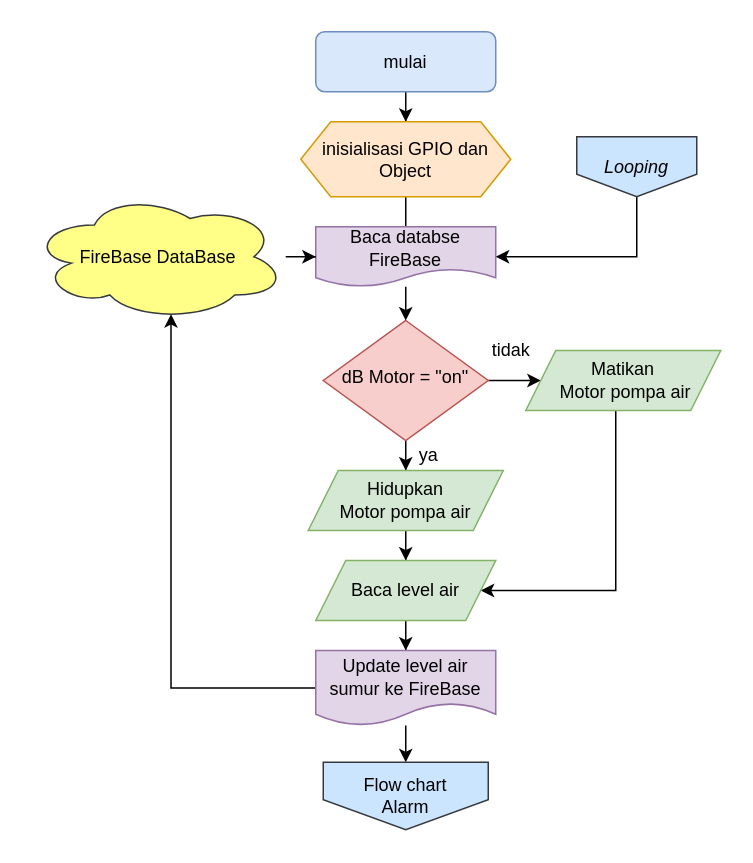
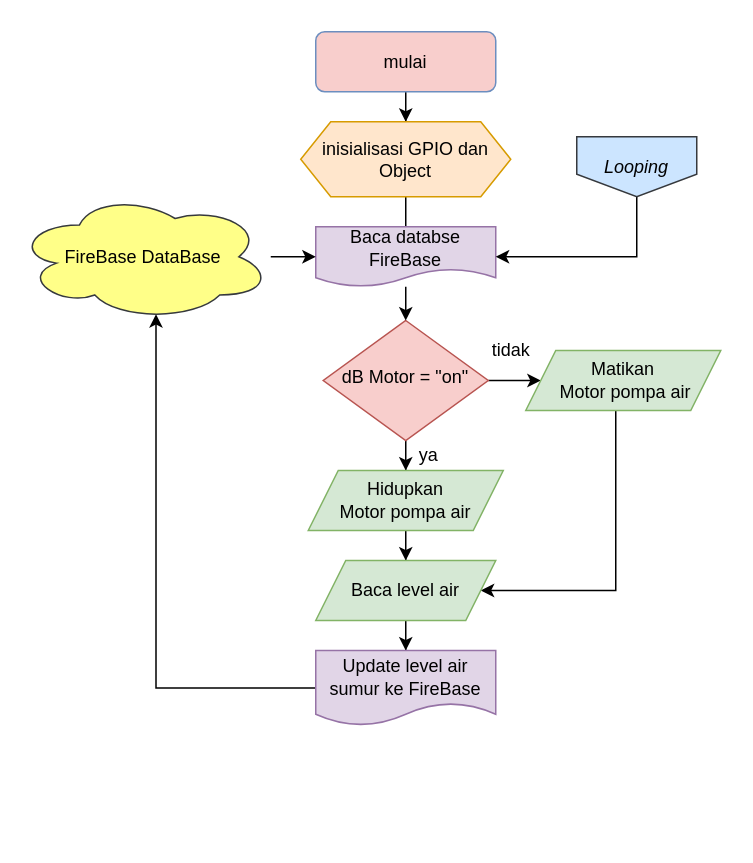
- <mxCell id="3" value="mulai" style="rounded=1;whiteSpace=wrap;html=1;fontSize=12;glass=0;strokeWidth=1;shadow=0;fillColor=#dae8fc;strokeColor=#6c8ebf;" parent="1" vertex="1"><mxGeometry x="210" y="20.5" width="120" height="40" as="geometry" /></mxCell>
+ <mxCell id="3" value="mulai" style="rounded=1;whiteSpace=wrap;html=1;fontSize=12;glass=0;strokeWidth=1;shadow=0;fillColor=#f8cecc;strokeColor=#6c8ebf;" parent="1" vertex="1"><mxGeometry x="210" y="20.5" width="120" height="40" as="geometry" /></mxCell>
- <mxCell id="23" value="FireBase DataBase" style="ellipse;shape=cloud;whiteSpace=wrap;html=1;fillColor=#ffff88;strokeColor=#36393d;" vertex="1" parent="1"><mxGeometry x="20" y="128" width="170" height="85" as="geometry" /></mxCell>
+ <mxCell id="23" value="FireBase DataBase" style="ellipse;shape=cloud;whiteSpace=wrap;html=1;fillColor=#ffff88;strokeColor=#36393d;" vertex="1" parent="1"><mxGeometry x="10" y="128" width="170" height="85" as="geometry" /></mxCell>
- <mxCell id="20" style="edgeStyle=orthogonalEdgeStyle;rounded=0;orthogonalLoop=1;jettySize=auto;html=1;entryX=0.5;entryY=0;entryDx=0;entryDy=0;" edge="1" parent="1" source="21" target="24"><mxGeometry relative="1" as="geometry" /></mxCell>
- <mxCell id="24" value="Flow chart &lt;br&gt;Alarm" style="shape=offPageConnector;whiteSpace=wrap;html=1;size=0.444;fillColor=#cce5ff;strokeColor=#36393d;" vertex="1" parent="1"><mxGeometry x="215" y="507.5" width="110" height="45" as="geometry" /></mxCell>
